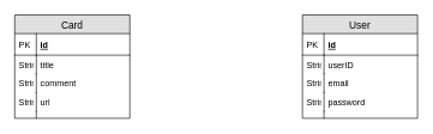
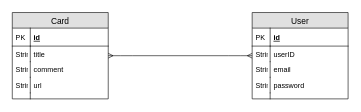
+ <mxCell id="24" value="" style="edgeStyle=entityRelationEdgeStyle;fontSize=12;html=1;endArrow=ERmany;startArrow=ERmany;" edge="1" parent="1" source="2" target="13"><mxGeometry width="100" height="100" relative="1" as="geometry"><mxPoint x="180" y="184" as="sourcePoint" /><mxPoint x="280" y="84" as="targetPoint" /></mxGeometry></mxCell>
